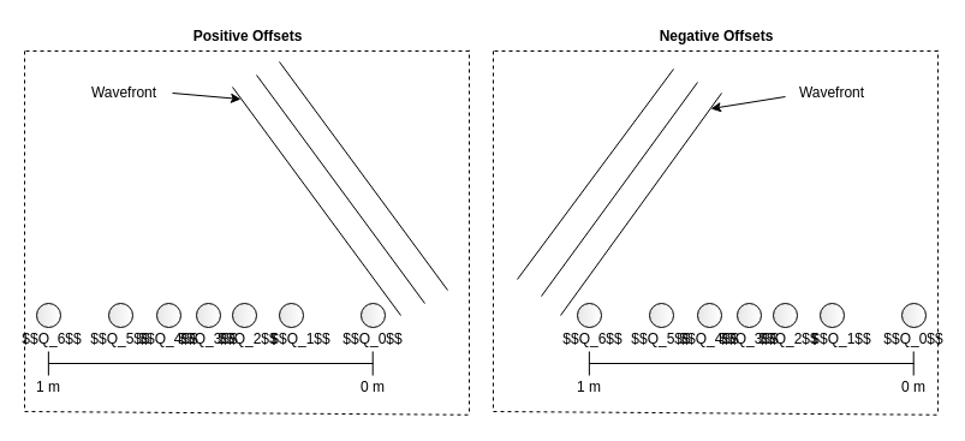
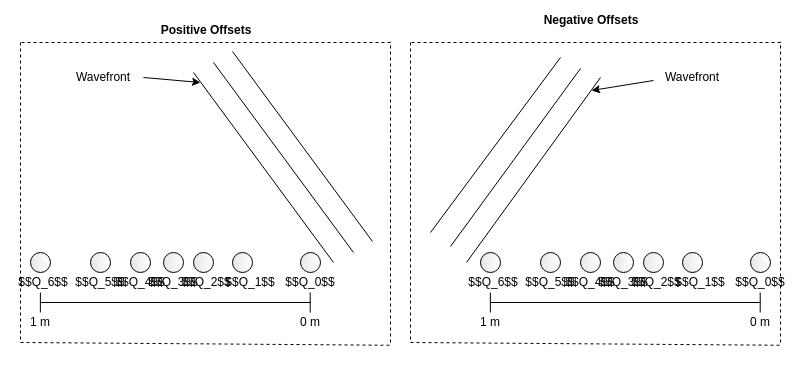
- <mxCell id="50" value="Negative Offsets" style="text;html=1;strokeColor=none;fillColor=none;align=center;verticalAlign=middle;whiteSpace=wrap;rounded=0;fontStyle=1" vertex="1" parent="1"><mxGeometry x="546" y="20" width="100" height="20" as="geometry" /></mxCell>
+ <mxCell id="50" value="Negative Offsets" style="text;html=1;strokeColor=none;fillColor=none;align=center;verticalAlign=middle;whiteSpace=wrap;rounded=0;fontStyle=1" vertex="1" parent="1"><mxGeometry x="541" y="10" width="100" height="20" as="geometry" /></mxCell>
